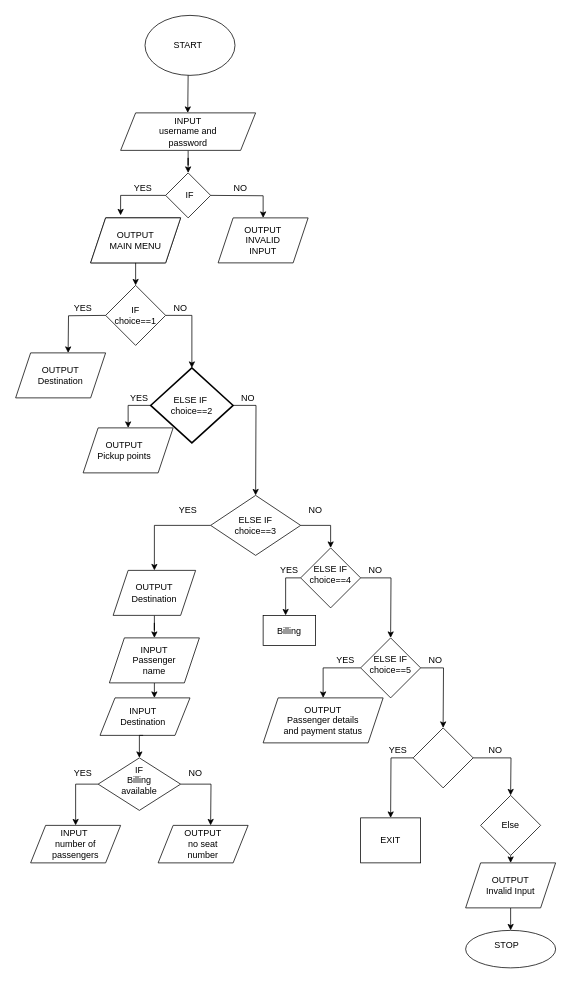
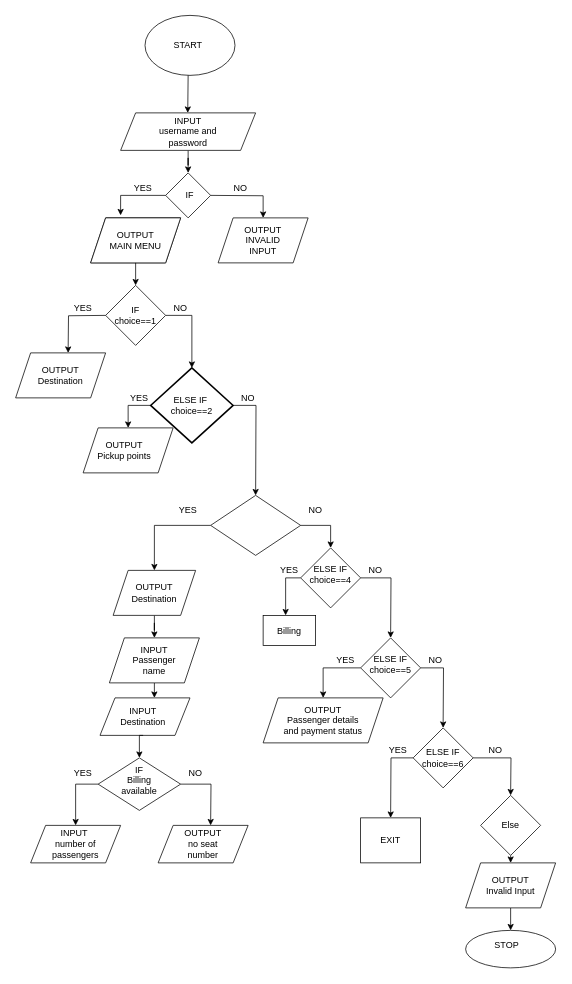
- <mxCell id="27" value="ELSE IF&lt;br&gt;choice==3" style="text;html=1;strokeColor=none;fillColor=none;align=center;verticalAlign=middle;whiteSpace=wrap;rounded=0;" parent="1" vertex="1"><mxGeometry x="310" y="680" width="60" height="40" as="geometry" /></mxCell>
+ <mxCell id="59" value="ELSE IF&lt;br&gt;choice==6" style="text;html=1;strokeColor=none;fillColor=none;align=center;verticalAlign=middle;whiteSpace=wrap;rounded=0;" parent="1" vertex="1"><mxGeometry x="570" y="990" width="40" height="40" as="geometry" /></mxCell>
